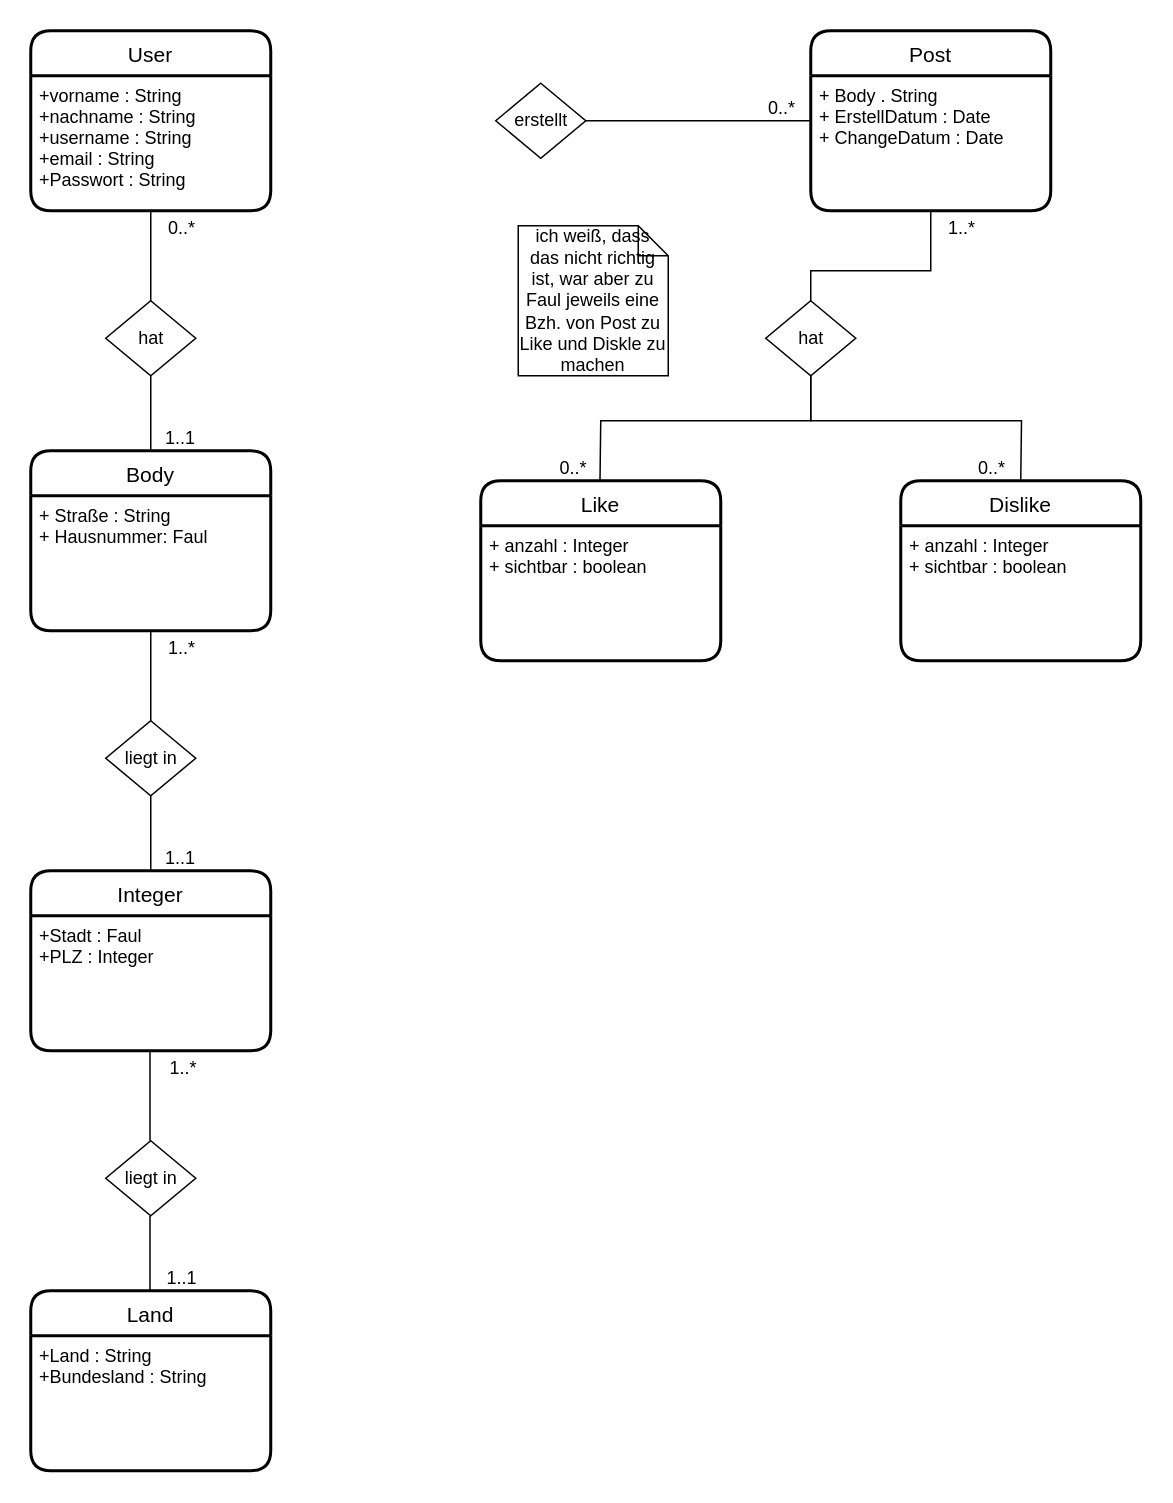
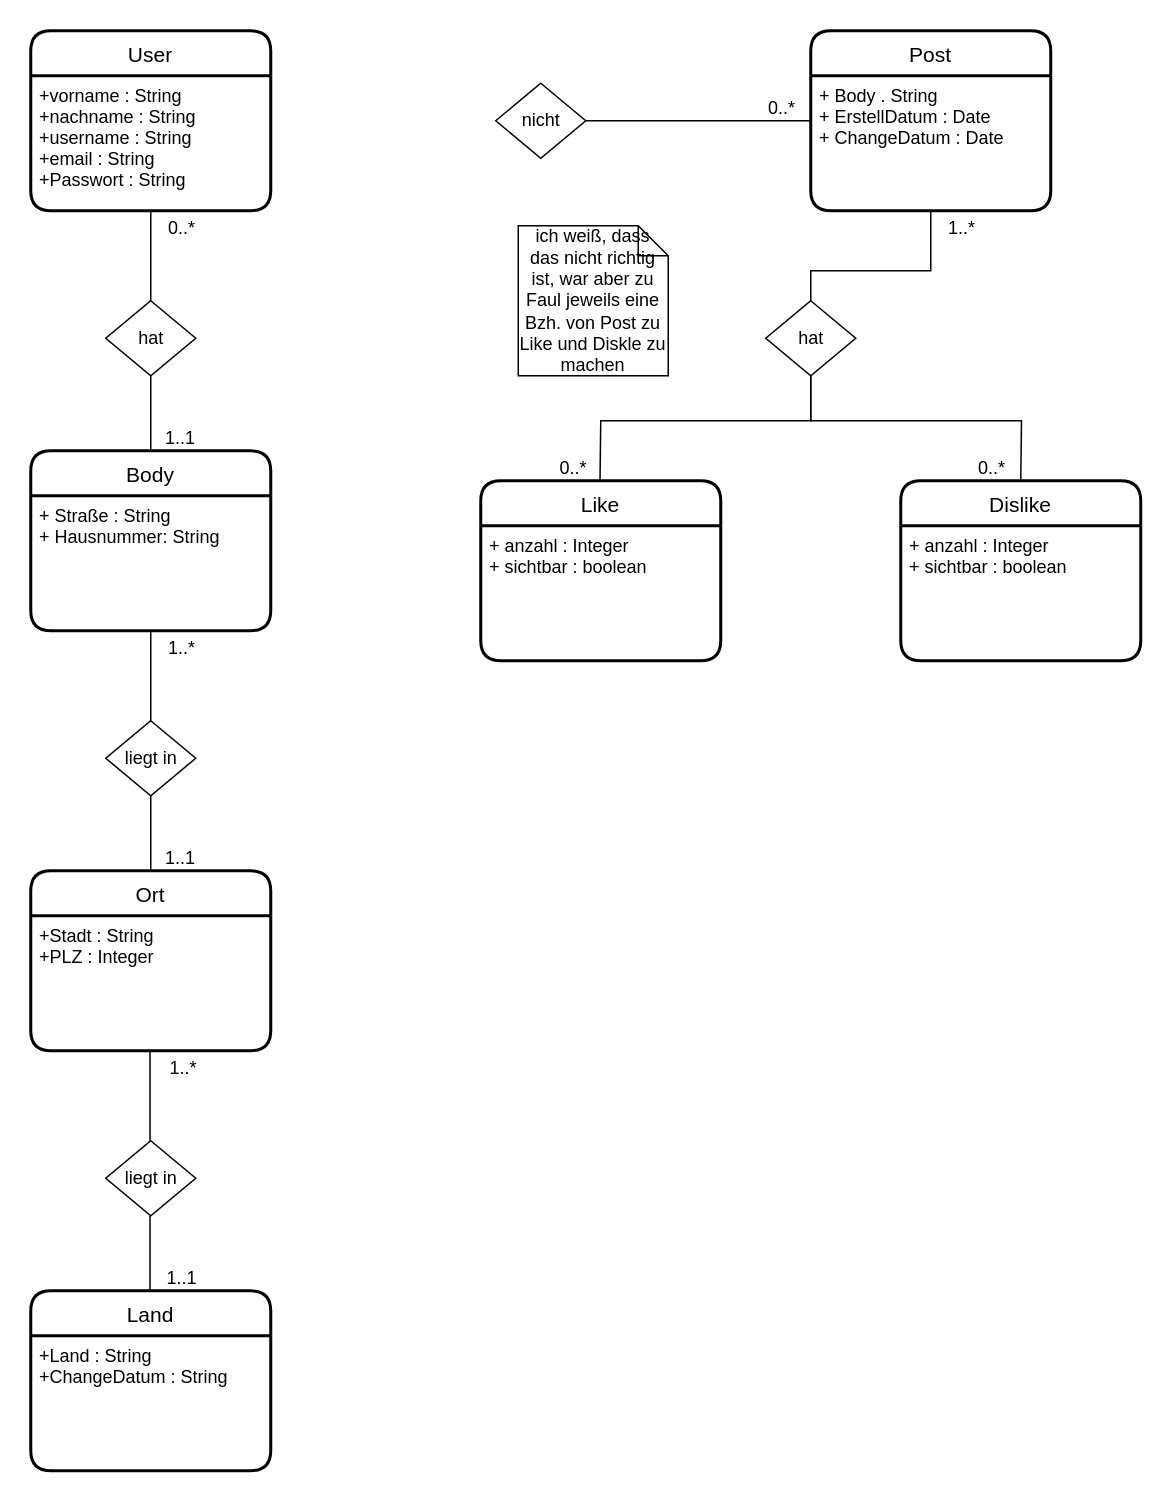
- <mxCell id="27" value="erstellt" style="shape=rhombus;html=1;dashed=0;whitespace=wrap;perimeter=rhombusPerimeter;gradientColor=none;" vertex="1" parent="1"><mxGeometry x="330" y="55" width="60" height="50" as="geometry" /></mxCell>
+ <mxCell id="27" value="nicht" style="shape=rhombus;html=1;dashed=0;whitespace=wrap;perimeter=rhombusPerimeter;gradientColor=none;" vertex="1" parent="1"><mxGeometry x="330" y="55" width="60" height="50" as="geometry" /></mxCell>
- <mxCell id="5" value="+ Straße : String&#10;+ Hausnummer: Faul&#10;" style="align=left;strokeColor=none;fillColor=none;spacingLeft=4;fontSize=12;verticalAlign=top;resizable=0;rotatable=0;part=1;" vertex="1" parent="4"><mxGeometry y="30" width="160" height="90" as="geometry" /></mxCell>
+ <mxCell id="5" value="+ Straße : String&#10;+ Hausnummer: String&#10;" style="align=left;strokeColor=none;fillColor=none;spacingLeft=4;fontSize=12;verticalAlign=top;resizable=0;rotatable=0;part=1;" vertex="1" parent="4"><mxGeometry y="30" width="160" height="90" as="geometry" /></mxCell>
- <mxCell id="11" value="Integer" style="swimlane;childLayout=stackLayout;horizontal=1;startSize=30;horizontalStack=0;rounded=1;fontSize=14;fontStyle=0;strokeWidth=2;resizeParent=0;resizeLast=1;shadow=0;dashed=0;align=center;gradientColor=none;" vertex="1" parent="1"><mxGeometry x="20" y="580" width="160" height="120" as="geometry" /></mxCell>
+ <mxCell id="11" value="Ort" style="swimlane;childLayout=stackLayout;horizontal=1;startSize=30;horizontalStack=0;rounded=1;fontSize=14;fontStyle=0;strokeWidth=2;resizeParent=0;resizeLast=1;shadow=0;dashed=0;align=center;gradientColor=none;" vertex="1" parent="1"><mxGeometry x="20" y="580" width="160" height="120" as="geometry" /></mxCell>
- <mxCell id="12" value="+Stadt : Faul&#10;+PLZ : Integer&#10;" style="align=left;strokeColor=none;fillColor=none;spacingLeft=4;fontSize=12;verticalAlign=top;resizable=0;rotatable=0;part=1;" vertex="1" parent="11"><mxGeometry y="30" width="160" height="90" as="geometry" /></mxCell>
+ <mxCell id="12" value="+Stadt : String&#10;+PLZ : Integer&#10;" style="align=left;strokeColor=none;fillColor=none;spacingLeft=4;fontSize=12;verticalAlign=top;resizable=0;rotatable=0;part=1;" vertex="1" parent="11"><mxGeometry y="30" width="160" height="90" as="geometry" /></mxCell>
- <mxCell id="19" value="+Land : String&#10;+Bundesland : String&#10;" style="align=left;strokeColor=none;fillColor=none;spacingLeft=4;fontSize=12;verticalAlign=top;resizable=0;rotatable=0;part=1;" vertex="1" parent="18"><mxGeometry y="30" width="160" height="90" as="geometry" /></mxCell>
+ <mxCell id="19" value="+Land : String&#10;+ChangeDatum : String&#10;" style="align=left;strokeColor=none;fillColor=none;spacingLeft=4;fontSize=12;verticalAlign=top;resizable=0;rotatable=0;part=1;" vertex="1" parent="18"><mxGeometry y="30" width="160" height="90" as="geometry" /></mxCell>
